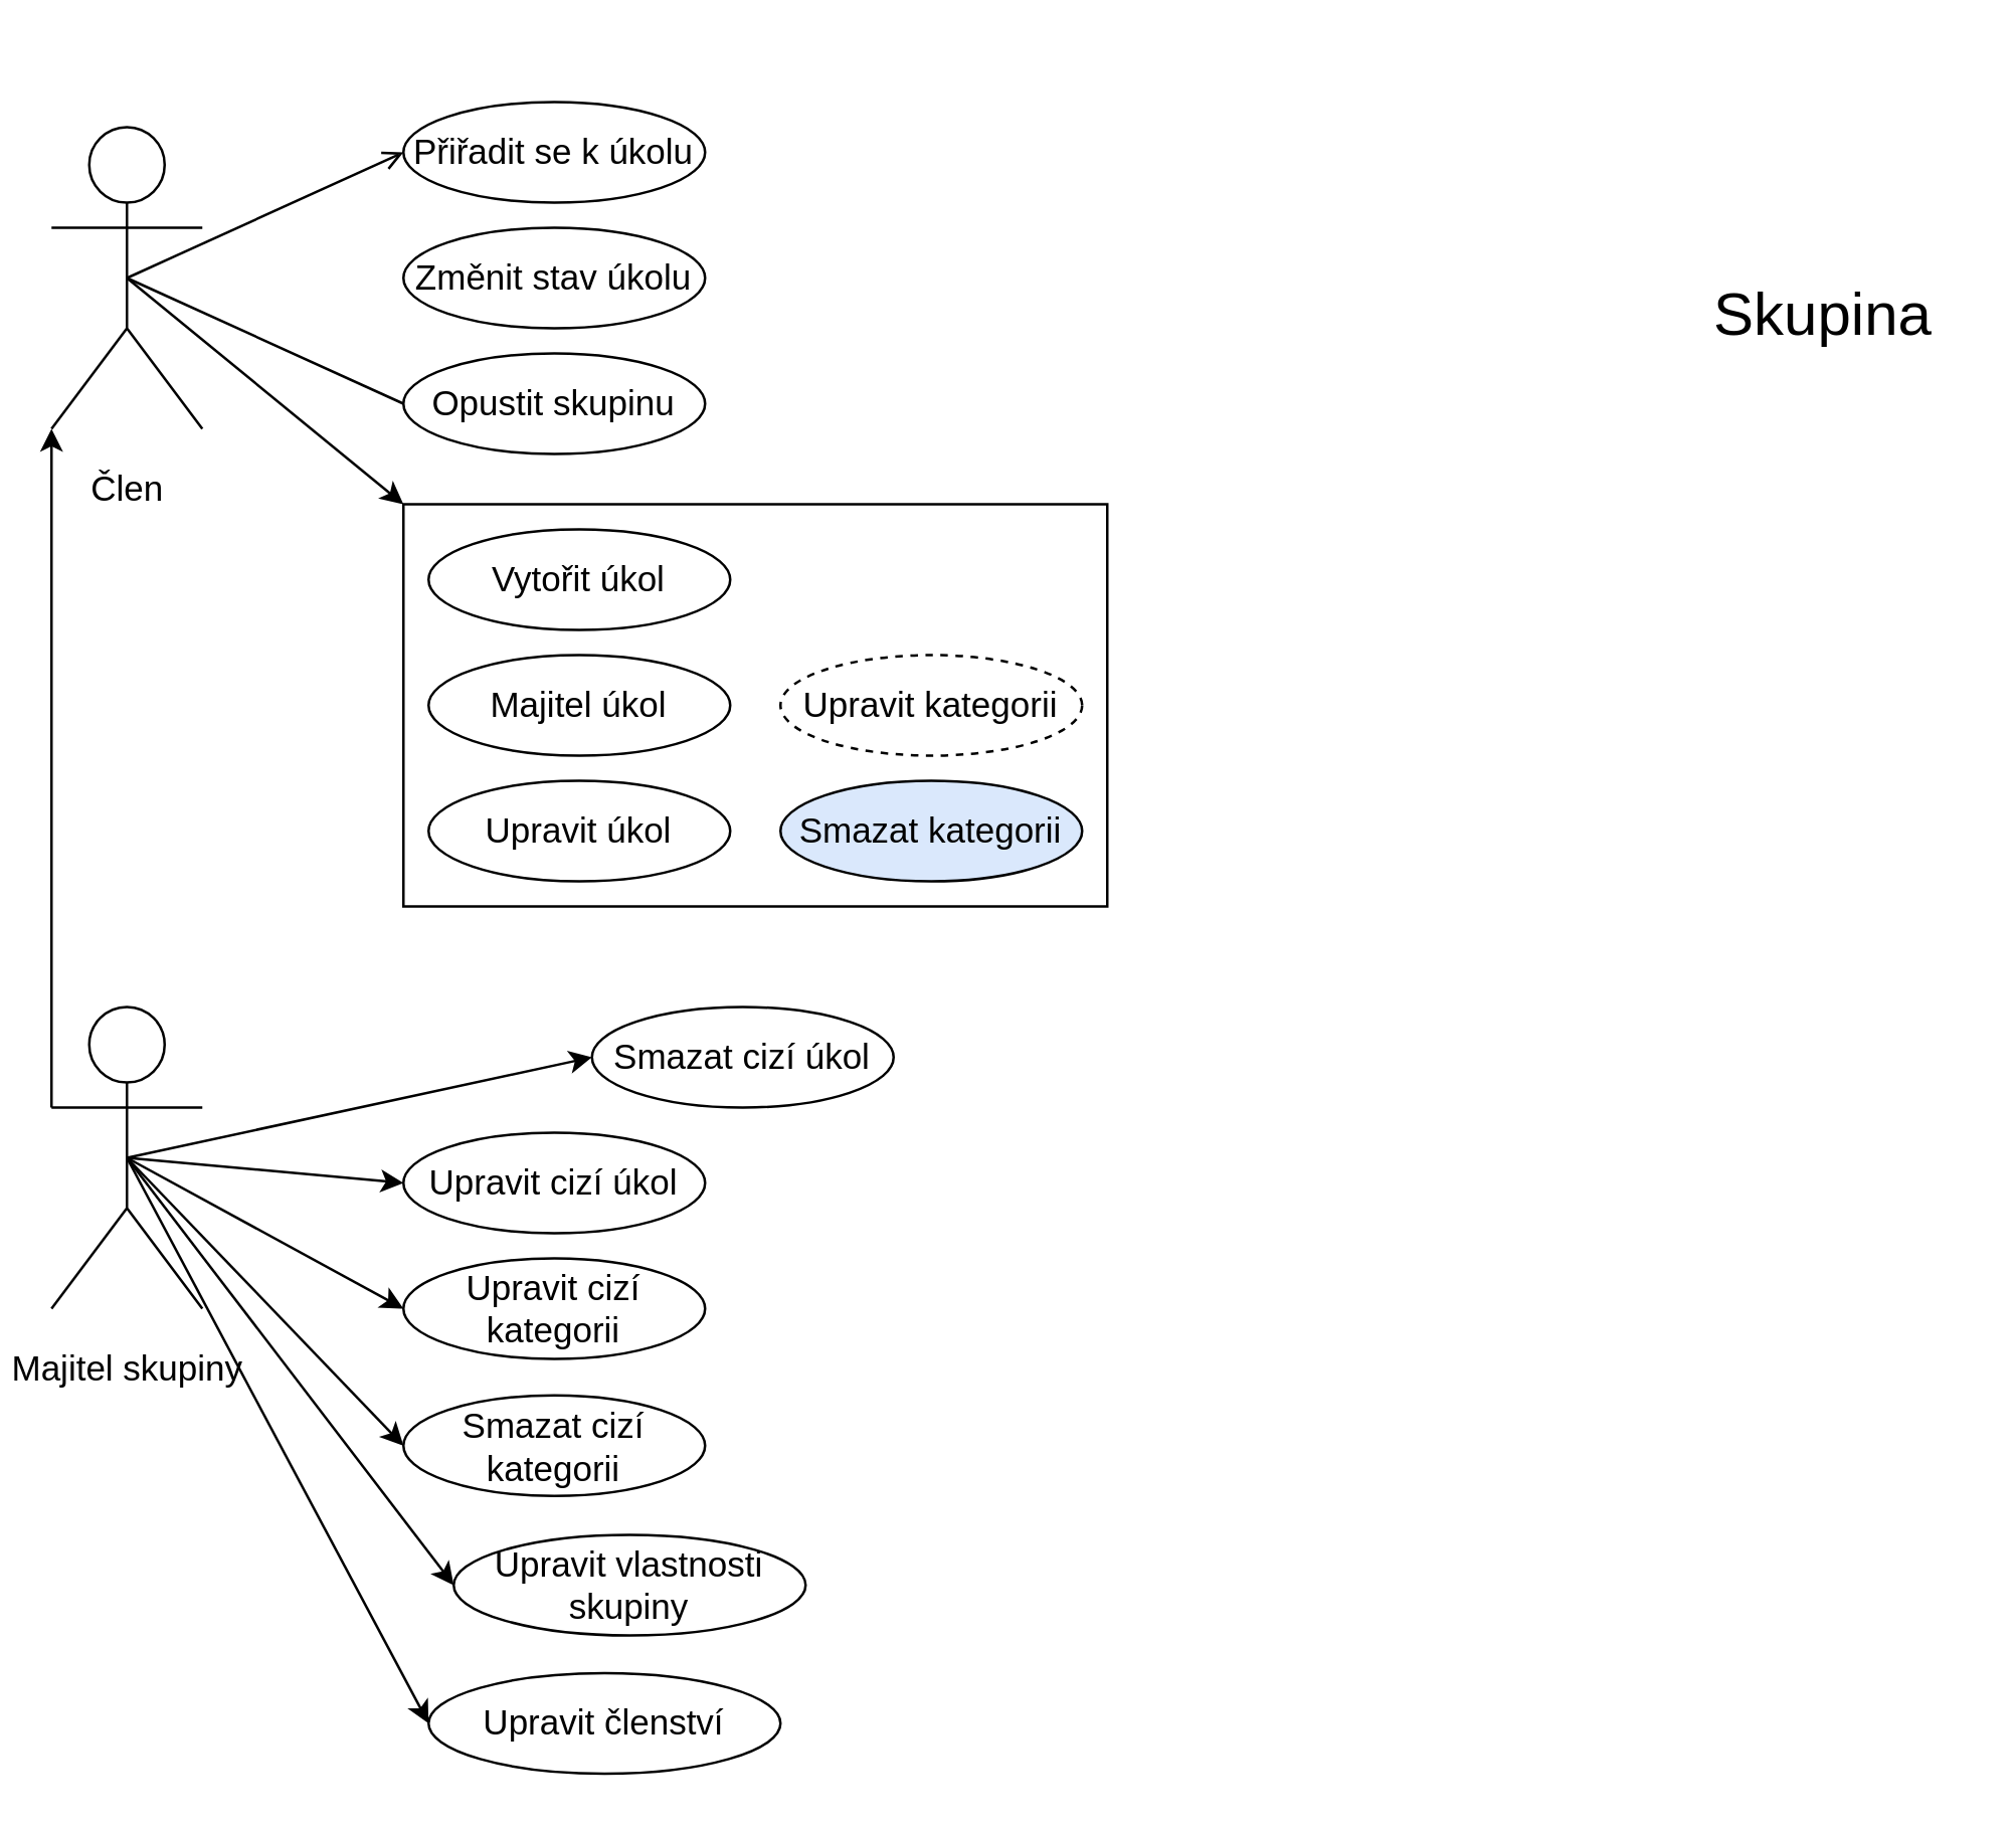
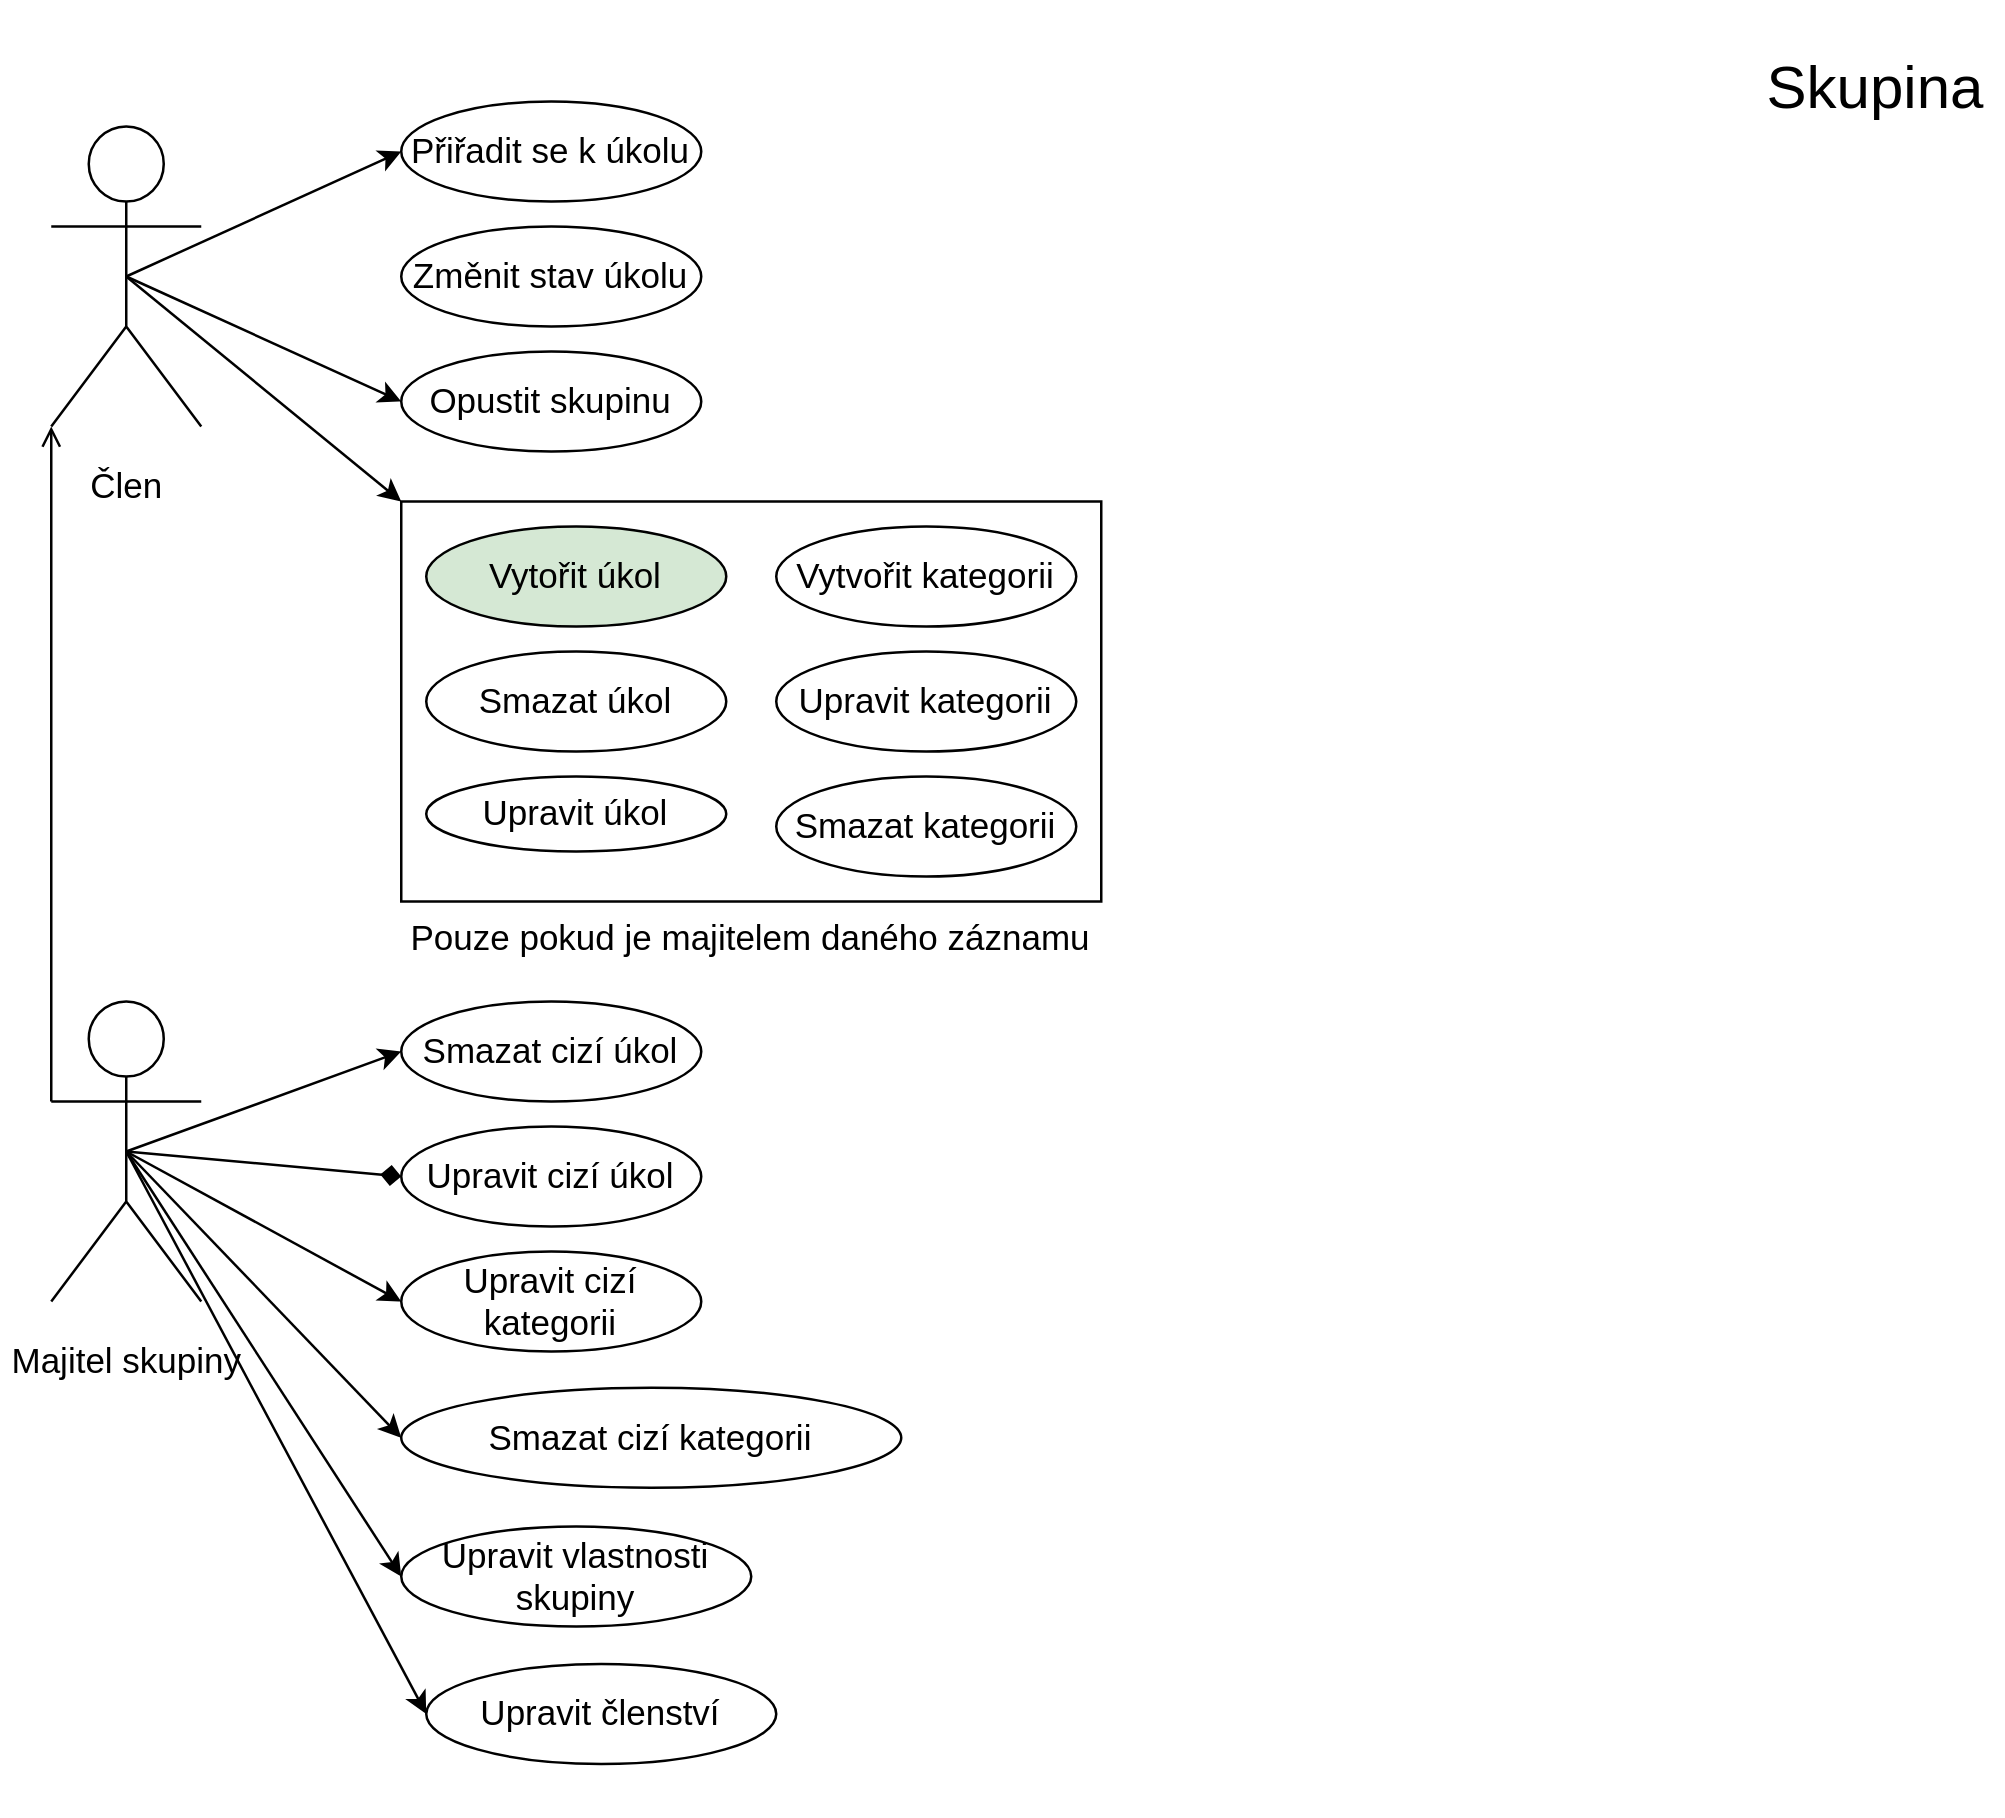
- <mxCell id="19" value="" style="endArrow=open;html=1;rounded=0;fontSize=14;entryX=0;entryY=0.5;entryDx=0;entryDy=0;exitX=0.5;exitY=0.5;exitDx=0;exitDy=0;exitPerimeter=0;" parent="1" source="3" target="15" edge="1"><mxGeometry width="50" height="50" relative="1" as="geometry"><mxPoint x="110" y="100" as="sourcePoint" /><mxPoint x="160" y="50" as="targetPoint" /></mxGeometry></mxCell>
+ <mxCell id="19" value="" style="endArrow=classic;html=1;rounded=0;fontSize=14;entryX=0;entryY=0.5;entryDx=0;entryDy=0;exitX=0.5;exitY=0.5;exitDx=0;exitDy=0;exitPerimeter=0;" parent="1" source="3" target="15" edge="1"><mxGeometry width="50" height="50" relative="1" as="geometry"><mxPoint x="110" y="100" as="sourcePoint" /><mxPoint x="160" y="50" as="targetPoint" /></mxGeometry></mxCell>
- <mxCell id="2" value="&lt;font style=&quot;font-size: 24px;&quot;&gt;Skupina&lt;/font&gt;" style="text;html=1;strokeColor=none;fillColor=none;align=center;verticalAlign=middle;whiteSpace=wrap;rounded=0;" parent="1" vertex="1"><mxGeometry x="695" y="110" width="60" height="30" as="geometry" /></mxCell>
+ <mxCell id="2" value="&lt;font style=&quot;font-size: 24px;&quot;&gt;Skupina&lt;/font&gt;" style="text;html=1;strokeColor=none;fillColor=none;align=center;verticalAlign=middle;whiteSpace=wrap;rounded=0;" parent="1" vertex="1"><mxGeometry x="720" y="20" width="60" height="30" as="geometry" /></mxCell>
- <mxCell id="31" value="" style="endArrow=none;html=1;rounded=0;exitX=0.5;exitY=0.5;exitDx=0;exitDy=0;exitPerimeter=0;entryX=0;entryY=0.5;entryDx=0;entryDy=0;" edge="1" parent="1" source="3" target="30"><mxGeometry width="50" height="50" relative="1" as="geometry"><mxPoint x="330" y="190" as="sourcePoint" /><mxPoint x="380" y="140" as="targetPoint" /></mxGeometry></mxCell>
+ <mxCell id="31" value="" style="endArrow=classic;html=1;rounded=0;exitX=0.5;exitY=0.5;exitDx=0;exitDy=0;exitPerimeter=0;entryX=0;entryY=0.5;entryDx=0;entryDy=0;" edge="1" parent="1" source="3" target="30"><mxGeometry width="50" height="50" relative="1" as="geometry"><mxPoint x="330" y="190" as="sourcePoint" /><mxPoint x="380" y="140" as="targetPoint" /></mxGeometry></mxCell>
- <mxCell id="8" value="" style="endArrow=classic;html=1;rounded=0;fontSize=14;exitX=0;exitY=0.333;exitDx=0;exitDy=0;exitPerimeter=0;entryX=0;entryY=1;entryDx=0;entryDy=0;entryPerimeter=0;" parent="1" source="4" target="3" edge="1"><mxGeometry width="50" height="50" relative="1" as="geometry"><mxPoint x="410" y="310" as="sourcePoint" /><mxPoint x="460" y="260" as="targetPoint" /></mxGeometry></mxCell>
+ <mxCell id="8" value="" style="endArrow=open;html=1;rounded=0;fontSize=14;exitX=0;exitY=0.333;exitDx=0;exitDy=0;exitPerimeter=0;entryX=0;entryY=1;entryDx=0;entryDy=0;entryPerimeter=0;" parent="1" source="4" target="3" edge="1"><mxGeometry width="50" height="50" relative="1" as="geometry"><mxPoint x="410" y="310" as="sourcePoint" /><mxPoint x="460" y="260" as="targetPoint" /></mxGeometry></mxCell>
- <mxCell id="5" value="Vytořit úkol" style="ellipse;whiteSpace=wrap;html=1;fontSize=14;" parent="1" vertex="1"><mxGeometry x="170" y="210" width="120" height="40" as="geometry" /></mxCell>
+ <mxCell id="5" value="Vytořit úkol" style="ellipse;whiteSpace=wrap;html=1;fontSize=14;fillColor=#d5e8d4;" parent="1" vertex="1"><mxGeometry x="170" y="210" width="120" height="40" as="geometry" /></mxCell>
+ <mxCell id="11" value="Vytvořit kategorii" style="ellipse;whiteSpace=wrap;html=1;fontSize=14;" parent="1" vertex="1"><mxGeometry x="310" y="210" width="120" height="40" as="geometry" /></mxCell>
- <mxCell id="6" value="Majitel úkol" style="ellipse;whiteSpace=wrap;html=1;fontSize=14;" parent="1" vertex="1"><mxGeometry x="170" y="260" width="120" height="40" as="geometry" /></mxCell>
+ <mxCell id="6" value="Smazat úkol" style="ellipse;whiteSpace=wrap;html=1;fontSize=14;" parent="1" vertex="1"><mxGeometry x="170" y="260" width="120" height="40" as="geometry" /></mxCell>
- <mxCell id="12" value="Upravit kategorii" style="ellipse;whiteSpace=wrap;html=1;fontSize=14;dashed=1;" parent="1" vertex="1"><mxGeometry x="310" y="260" width="120" height="40" as="geometry" /></mxCell>
+ <mxCell id="12" value="Upravit kategorii" style="ellipse;whiteSpace=wrap;html=1;fontSize=14;" parent="1" vertex="1"><mxGeometry x="310" y="260" width="120" height="40" as="geometry" /></mxCell>
- <mxCell id="7" value="Upravit úkol" style="ellipse;whiteSpace=wrap;html=1;fontSize=14;" parent="1" vertex="1"><mxGeometry x="170" y="310" width="120" height="40" as="geometry" /></mxCell>
+ <mxCell id="7" value="Upravit úkol" style="ellipse;whiteSpace=wrap;html=1;fontSize=14;" parent="1" vertex="1"><mxGeometry x="170" y="310" width="120" height="30" as="geometry" /></mxCell>
- <mxCell id="13" value="Smazat kategorii" style="ellipse;whiteSpace=wrap;html=1;fontSize=14;fillColor=#dae8fc;" parent="1" vertex="1"><mxGeometry x="310" y="310" width="120" height="40" as="geometry" /></mxCell>
+ <mxCell id="13" value="Smazat kategorii" style="ellipse;whiteSpace=wrap;html=1;fontSize=14;" parent="1" vertex="1"><mxGeometry x="310" y="310" width="120" height="40" as="geometry" /></mxCell>
+ <mxCell id="17" value="Pouze pokud je majitelem daného záznamu" style="text;html=1;strokeColor=none;fillColor=none;align=center;verticalAlign=middle;whiteSpace=wrap;rounded=0;fontSize=14;" parent="1" vertex="1"><mxGeometry x="160" y="360" width="280" height="30" as="geometry" /></mxCell>
- <mxCell id="9" value="Smazat cizí úkol" style="ellipse;whiteSpace=wrap;html=1;fontSize=14;" parent="1" vertex="1"><mxGeometry x="235" y="400" width="120" height="40" as="geometry" /></mxCell>
+ <mxCell id="9" value="Smazat cizí úkol" style="ellipse;whiteSpace=wrap;html=1;fontSize=14;" parent="1" vertex="1"><mxGeometry x="160" y="400" width="120" height="40" as="geometry" /></mxCell>
- <mxCell id="25" value="" style="endArrow=classic;html=1;rounded=0;fontSize=14;exitX=0.5;exitY=0.5;exitDx=0;exitDy=0;exitPerimeter=0;entryX=0;entryY=0.5;entryDx=0;entryDy=0;" parent="1" source="4" target="10" edge="1"><mxGeometry width="50" height="50" relative="1" as="geometry"><mxPoint x="60" y="470" as="sourcePoint" /><mxPoint x="170" y="430" as="targetPoint" /></mxGeometry></mxCell>
+ <mxCell id="25" value="" style="endArrow=diamond;html=1;rounded=0;fontSize=14;exitX=0.5;exitY=0.5;exitDx=0;exitDy=0;exitPerimeter=0;entryX=0;entryY=0.5;entryDx=0;entryDy=0;" parent="1" source="4" target="10" edge="1"><mxGeometry width="50" height="50" relative="1" as="geometry"><mxPoint x="60" y="470" as="sourcePoint" /><mxPoint x="170" y="430" as="targetPoint" /></mxGeometry></mxCell>
- <mxCell id="21" value="Smazat cizí kategorii" style="ellipse;whiteSpace=wrap;html=1;fontSize=14;" parent="1" vertex="1"><mxGeometry x="160" y="554.5" width="120" height="40" as="geometry" /></mxCell>
+ <mxCell id="21" value="Smazat cizí kategorii" style="ellipse;whiteSpace=wrap;html=1;fontSize=14;" parent="1" vertex="1"><mxGeometry x="160" y="554.5" width="200" height="40" as="geometry" /></mxCell>
- <mxCell id="22" value="Upravit vlastnosti skupiny" style="ellipse;whiteSpace=wrap;html=1;fontSize=14;" parent="1" vertex="1"><mxGeometry x="180" y="610" width="140" height="40" as="geometry" /></mxCell>
+ <mxCell id="22" value="Upravit vlastnosti skupiny" style="ellipse;whiteSpace=wrap;html=1;fontSize=14;" parent="1" vertex="1"><mxGeometry x="160" y="610" width="140" height="40" as="geometry" /></mxCell>
